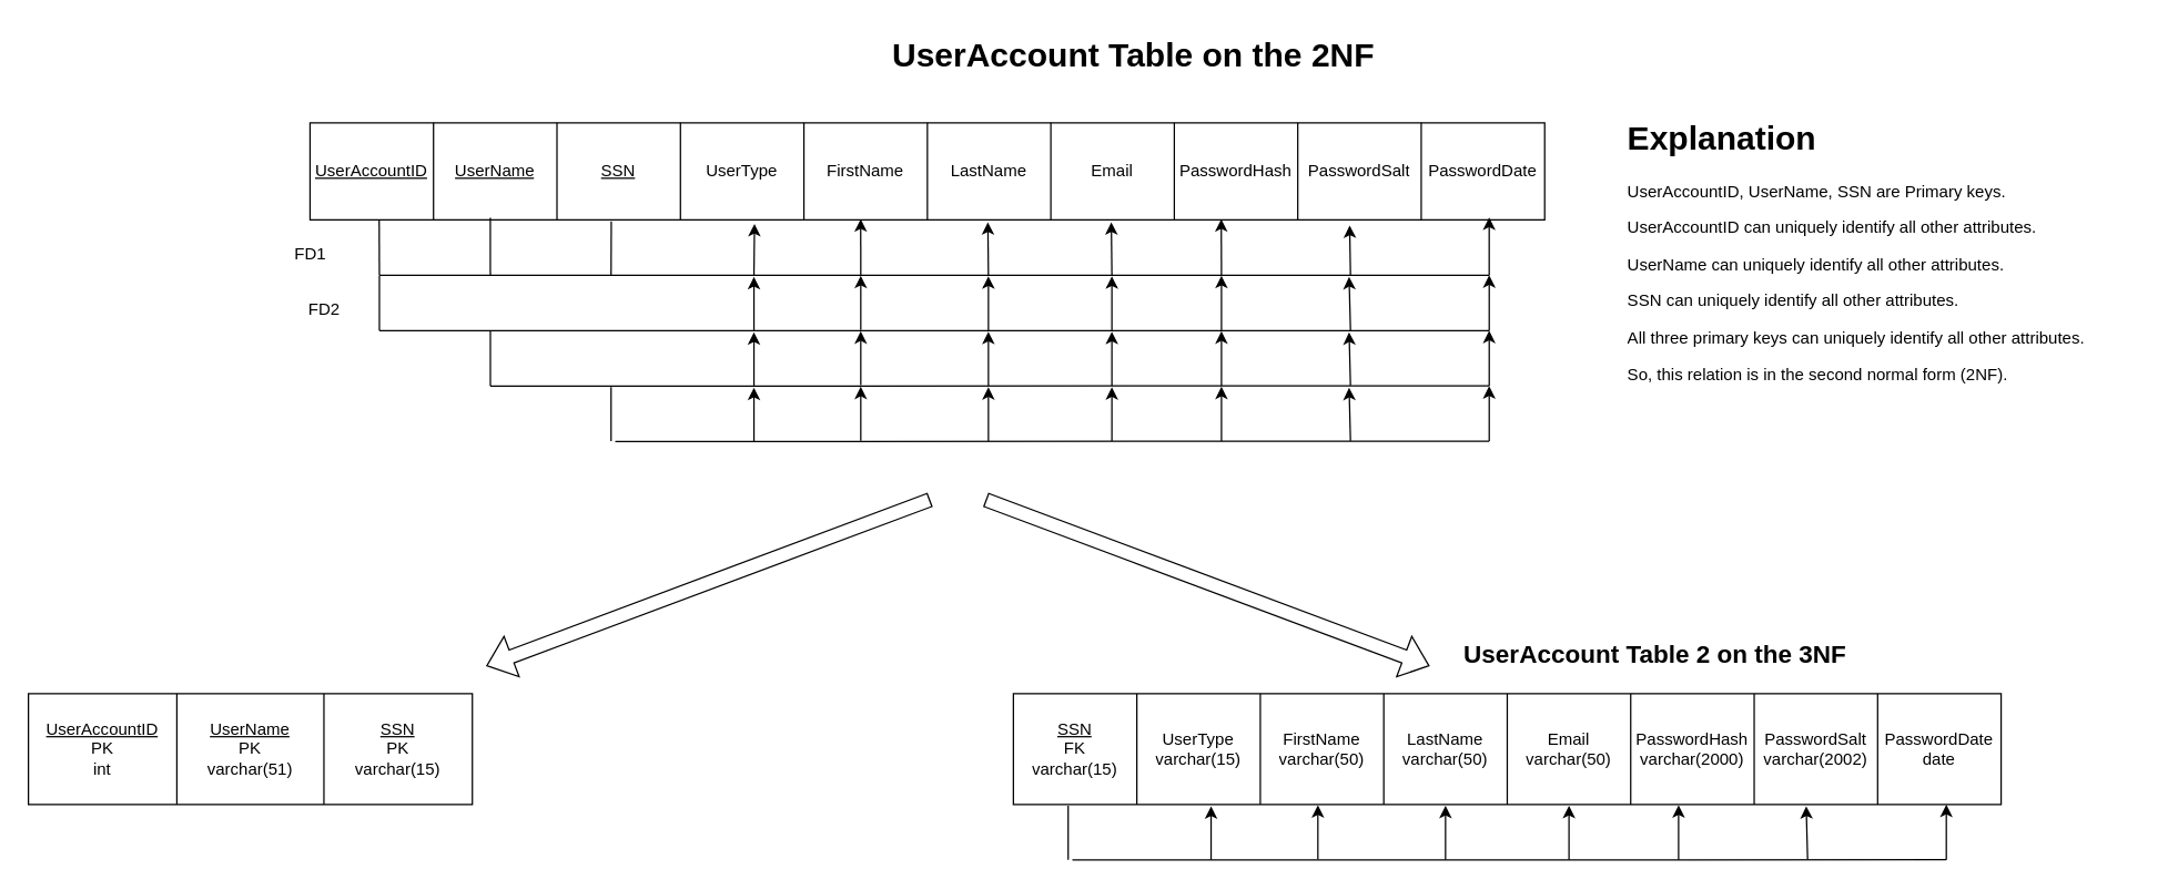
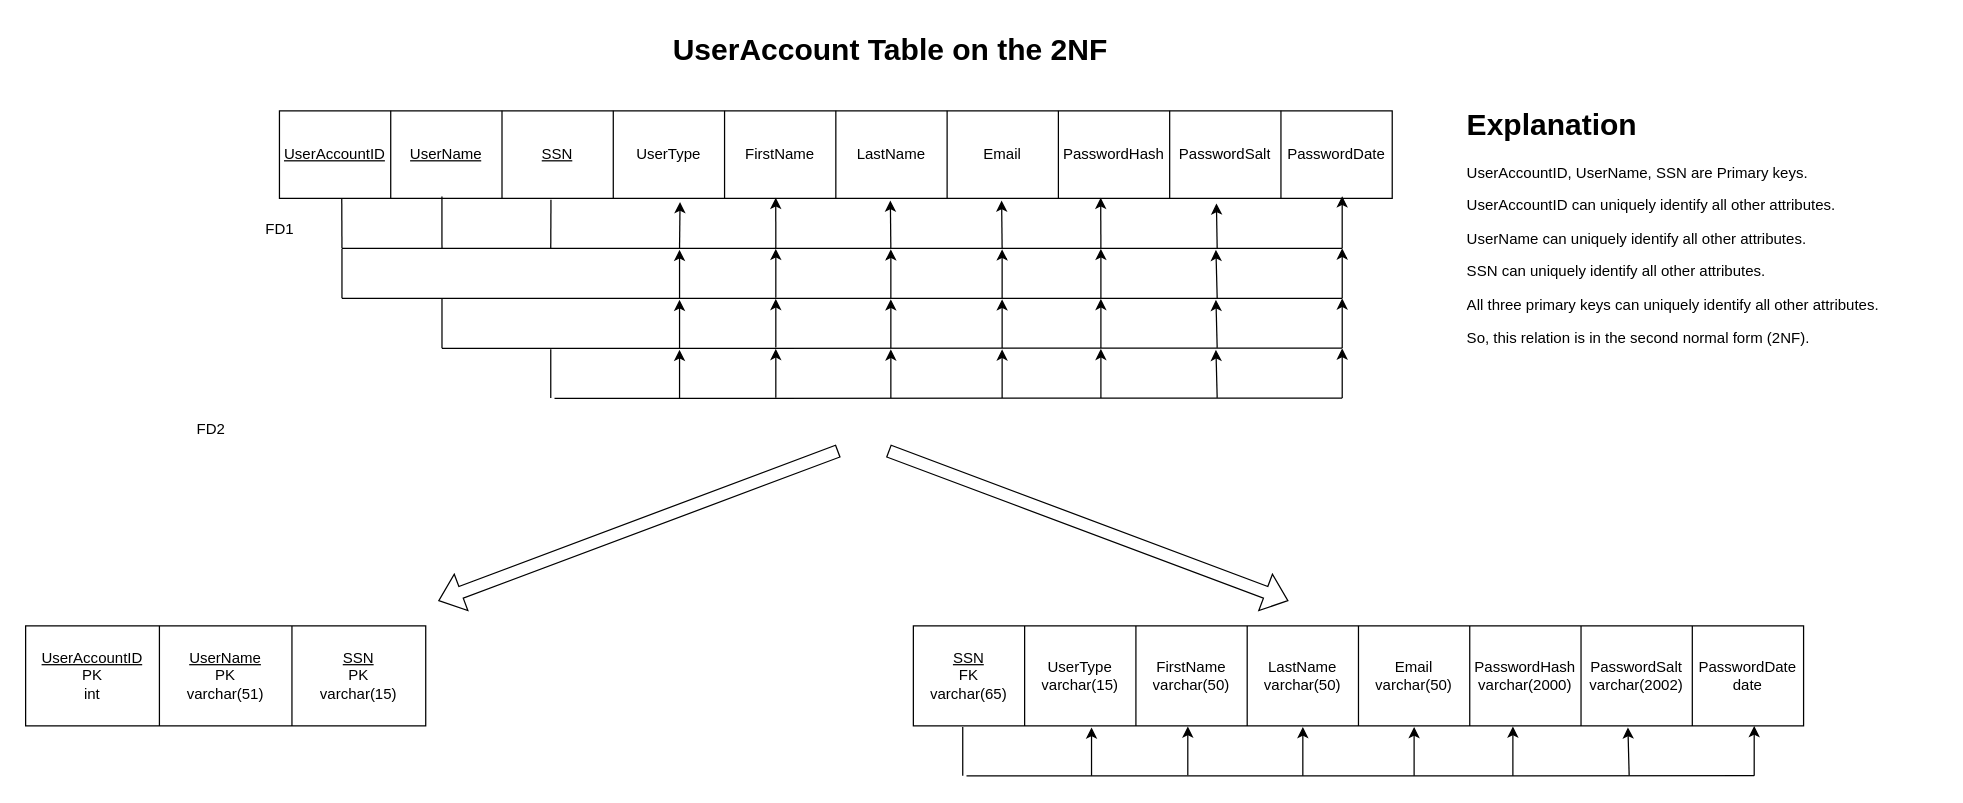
- <mxCell id="57" value="&lt;h1 style=&quot;text-align: center;&quot;&gt;&lt;b style=&quot;border-color: var(--border-color);&quot;&gt;&lt;font style=&quot;font-size: 24px;&quot;&gt;UserAccount Table on the 2NF&lt;/font&gt;&lt;/b&gt;&lt;br&gt;&lt;/h1&gt;" style="text;html=1;strokeColor=none;fillColor=none;spacing=5;spacingTop=-20;whiteSpace=wrap;overflow=hidden;rounded=0;" parent="1" vertex="1"><mxGeometry x="638" y="20" width="360" height="40" as="geometry" /></mxCell>
+ <mxCell id="57" value="&lt;h1 style=&quot;text-align: center;&quot;&gt;&lt;b style=&quot;border-color: var(--border-color);&quot;&gt;&lt;font style=&quot;font-size: 24px;&quot;&gt;UserAccount Table on the 2NF&lt;/font&gt;&lt;/b&gt;&lt;br&gt;&lt;/h1&gt;" style="text;html=1;strokeColor=none;fillColor=none;spacing=5;spacingTop=-20;whiteSpace=wrap;overflow=hidden;rounded=0;" parent="1" vertex="1"><mxGeometry x="533" y="20" width="360" height="40" as="geometry" /></mxCell>
- <mxCell id="48" value="FD2" style="text;html=1;align=center;verticalAlign=middle;resizable=0;points=[];autosize=1;strokeColor=none;fillColor=none;" parent="1" vertex="1"><mxGeometry x="208" y="208" width="50" height="30" as="geometry" /></mxCell>
+ <mxCell id="48" value="FD2" style="text;html=1;align=center;verticalAlign=middle;resizable=0;points=[];autosize=1;strokeColor=none;fillColor=none;" parent="1" vertex="1"><mxGeometry x="143" y="328" width="50" height="30" as="geometry" /></mxCell>
- <mxCell id="88" value="&lt;h1 style=&quot;text-align: center;&quot;&gt;&lt;b style=&quot;border-color: var(--border-color);&quot;&gt;&lt;font style=&quot;font-size: 18px;&quot;&gt;UserAccount Table 2 on the 3NF&lt;/font&gt;&lt;/b&gt;&lt;br&gt;&lt;/h1&gt;" style="text;html=1;strokeColor=none;fillColor=none;spacing=5;spacingTop=-20;whiteSpace=wrap;overflow=hidden;rounded=0;" parent="1" vertex="1"><mxGeometry x="1050" y="450" width="291.5" height="40" as="geometry" /></mxCell>
- <mxCell id="60" value="&lt;u&gt;SSN&lt;/u&gt;&lt;br&gt;FK&lt;br&gt;varchar(15)" style="shape=partialRectangle;html=1;whiteSpace=wrap;connectable=0;strokeColor=inherit;overflow=hidden;fillColor=none;top=0;left=0;bottom=0;right=0;pointerEvents=1;" parent="59" vertex="1"><mxGeometry width="89" height="80" as="geometry"><mxRectangle width="89" height="80" as="alternateBounds" /></mxGeometry></mxCell>
+ <mxCell id="60" value="&lt;u&gt;SSN&lt;/u&gt;&lt;br&gt;FK&lt;br&gt;varchar(65)" style="shape=partialRectangle;html=1;whiteSpace=wrap;connectable=0;strokeColor=inherit;overflow=hidden;fillColor=none;top=0;left=0;bottom=0;right=0;pointerEvents=1;" parent="59" vertex="1"><mxGeometry width="89" height="80" as="geometry"><mxRectangle width="89" height="80" as="alternateBounds" /></mxGeometry></mxCell>
